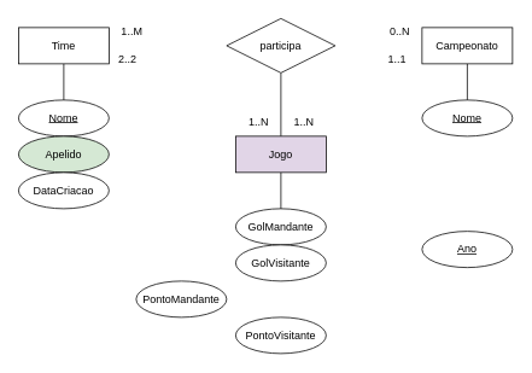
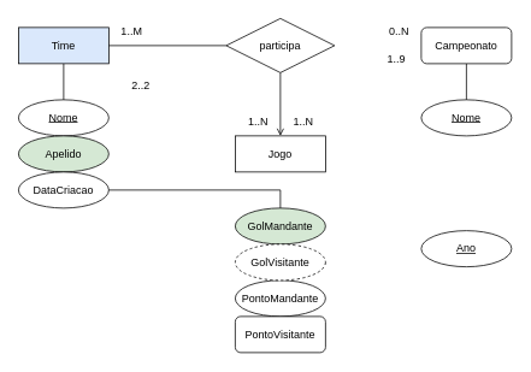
- <mxCell id="3" value="Time" style="whiteSpace=wrap;html=1;align=center;" vertex="1" parent="1"><mxGeometry x="20" y="30" width="100" height="40" as="geometry" /></mxCell>
+ <mxCell id="3" value="Time" style="whiteSpace=wrap;html=1;align=center;fillColor=#dae8fc;" vertex="1" parent="1"><mxGeometry x="20" y="30" width="100" height="40" as="geometry" /></mxCell>
+ <mxCell id="14" style="edgeStyle=orthogonalEdgeStyle;rounded=0;orthogonalLoop=1;jettySize=auto;html=1;exitX=0;exitY=0.5;exitDx=0;exitDy=0;entryX=1;entryY=0.5;entryDx=0;entryDy=0;endArrow=none;endFill=0;" edge="1" parent="1" source="16" target="3"><mxGeometry relative="1" as="geometry" /></mxCell>
- <mxCell id="13" value="Campeonato" style="whiteSpace=wrap;html=1;align=center;" vertex="1" parent="1"><mxGeometry x="466" y="30" width="100" height="40" as="geometry" /></mxCell>
+ <mxCell id="13" value="Campeonato" style="whiteSpace=wrap;html=1;align=center;rounded=1;" vertex="1" parent="1"><mxGeometry x="466" y="30" width="100" height="40" as="geometry" /></mxCell>
- <mxCell id="21" value="2..2" style="text;html=1;align=center;verticalAlign=middle;resizable=0;points=[];autosize=1;strokeColor=none;fillColor=none;" vertex="1" parent="1"><mxGeometry x="120" y="50" width="40" height="30" as="geometry" /></mxCell>
+ <mxCell id="21" value="2..2" style="text;html=1;align=center;verticalAlign=middle;resizable=0;points=[];autosize=1;strokeColor=none;fillColor=none;" vertex="1" parent="1"><mxGeometry x="135" y="80" width="40" height="30" as="geometry" /></mxCell>
- <mxCell id="22" value="1..1" style="text;html=1;align=center;verticalAlign=middle;resizable=0;points=[];autosize=1;strokeColor=none;fillColor=none;" vertex="1" parent="1"><mxGeometry x="418" y="50" width="40" height="30" as="geometry" /></mxCell>
+ <mxCell id="22" value="1..9" style="text;html=1;align=center;verticalAlign=middle;resizable=0;points=[];autosize=1;strokeColor=none;fillColor=none;" vertex="1" parent="1"><mxGeometry x="418" y="50" width="40" height="30" as="geometry" /></mxCell>
- <mxCell id="15" style="edgeStyle=orthogonalEdgeStyle;rounded=0;orthogonalLoop=1;jettySize=auto;html=1;exitX=0.5;exitY=1;exitDx=0;exitDy=0;entryX=0.5;entryY=0;entryDx=0;entryDy=0;endArrow=none;endFill=0;" edge="1" parent="1" source="16" target="17"><mxGeometry relative="1" as="geometry" /></mxCell>
+ <mxCell id="15" style="edgeStyle=orthogonalEdgeStyle;rounded=0;orthogonalLoop=1;jettySize=auto;html=1;exitX=0.5;exitY=1;exitDx=0;exitDy=0;entryX=0.5;entryY=0;entryDx=0;entryDy=0;endArrow=open;endFill=0;" edge="1" parent="1" source="16" target="17"><mxGeometry relative="1" as="geometry" /></mxCell>
- <mxCell id="17" value="Jogo" style="whiteSpace=wrap;html=1;align=center;fillColor=#e1d5e7;" vertex="1" parent="1"><mxGeometry x="260" y="150" width="100" height="40" as="geometry" /></mxCell>
+ <mxCell id="17" value="Jogo" style="whiteSpace=wrap;html=1;align=center;" vertex="1" parent="1"><mxGeometry x="260" y="150" width="100" height="40" as="geometry" /></mxCell>
- <mxCell id="7" style="edgeStyle=orthogonalEdgeStyle;rounded=0;orthogonalLoop=1;jettySize=auto;html=1;exitX=0.5;exitY=0;exitDx=0;exitDy=0;entryX=0.5;entryY=1;entryDx=0;entryDy=0;endArrow=none;endFill=0;" edge="1" parent="1" source="24" target="17"><mxGeometry relative="1" as="geometry" /></mxCell>
+ <mxCell id="7" style="edgeStyle=orthogonalEdgeStyle;rounded=0;orthogonalLoop=1;jettySize=auto;html=1;exitX=0.5;exitY=0;exitDx=0;exitDy=0;endArrow=none;endFill=0;" edge="1" parent="1" source="24" target="6"><mxGeometry relative="1" as="geometry" /></mxCell>
- <mxCell id="24" value="GolMandante" style="ellipse;whiteSpace=wrap;html=1;align=center;" vertex="1" parent="1"><mxGeometry x="260" y="230" width="100" height="40" as="geometry" /></mxCell>
+ <mxCell id="24" value="GolMandante" style="ellipse;whiteSpace=wrap;html=1;align=center;fillColor=#d5e8d4;" vertex="1" parent="1"><mxGeometry x="260" y="230" width="100" height="40" as="geometry" /></mxCell>
- <mxCell id="25" value="GolVisitante" style="ellipse;whiteSpace=wrap;html=1;align=center;" vertex="1" parent="1"><mxGeometry x="260" y="270" width="100" height="40" as="geometry" /></mxCell>
+ <mxCell id="25" value="GolVisitante" style="ellipse;whiteSpace=wrap;html=1;align=center;dashed=1;" vertex="1" parent="1"><mxGeometry x="260" y="270" width="100" height="40" as="geometry" /></mxCell>
- <mxCell id="8" value="PontoMandante" style="ellipse;whiteSpace=wrap;html=1;align=center;" vertex="1" parent="1"><mxGeometry x="150" y="310" width="100" height="40" as="geometry" /></mxCell>
+ <mxCell id="8" value="PontoMandante" style="ellipse;whiteSpace=wrap;html=1;align=center;" vertex="1" parent="1"><mxGeometry x="260" y="310" width="100" height="40" as="geometry" /></mxCell>
- <mxCell id="9" value="PontoVisitante" style="ellipse;whiteSpace=wrap;html=1;align=center;" vertex="1" parent="1"><mxGeometry x="260" y="350" width="100" height="40" as="geometry" /></mxCell>
+ <mxCell id="9" value="PontoVisitante" style="whiteSpace=wrap;html=1;align=center;rounded=1;" vertex="1" parent="1"><mxGeometry x="260" y="350" width="100" height="40" as="geometry" /></mxCell>
